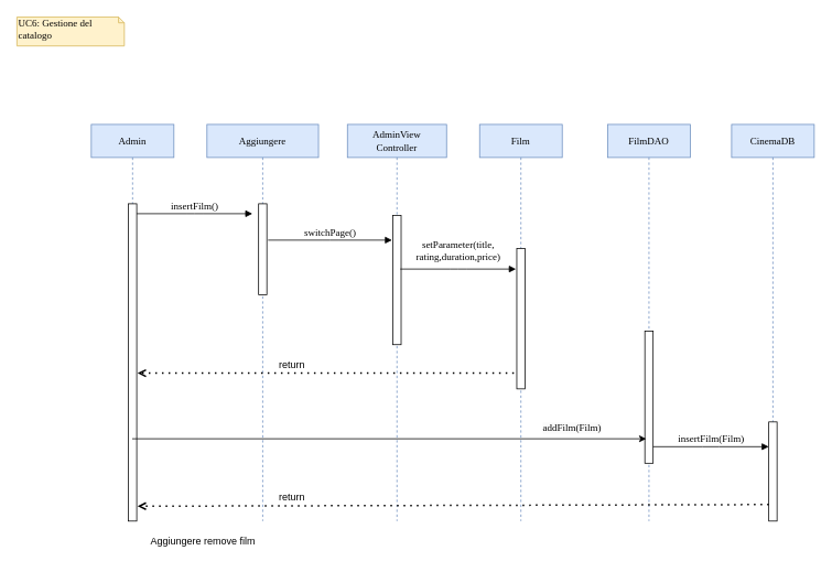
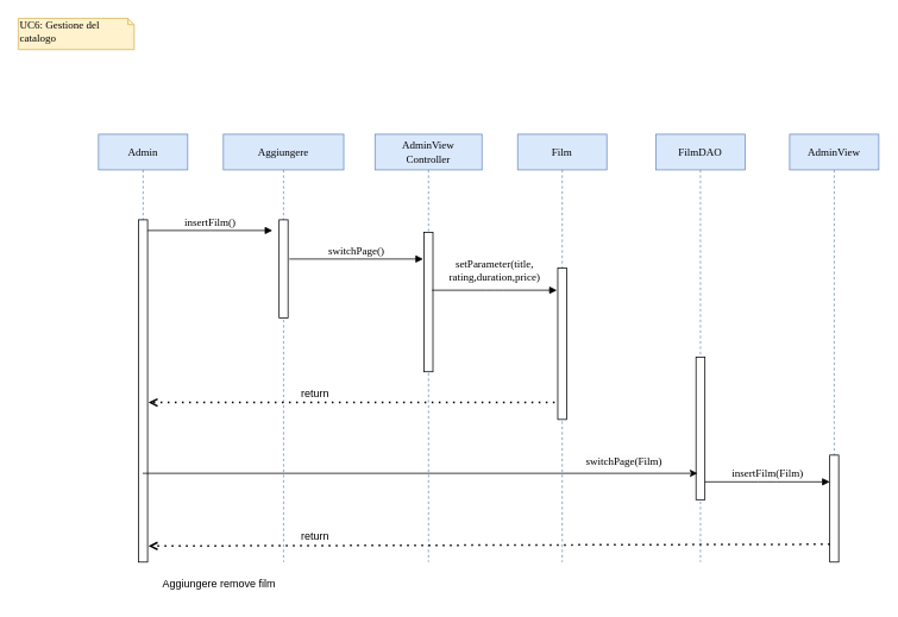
- <mxCell id="12" value="CinemaDB" style="shape=umlLifeline;perimeter=lifelinePerimeter;whiteSpace=wrap;html=1;container=1;collapsible=0;recursiveResize=0;outlineConnect=0;rounded=0;shadow=0;comic=0;labelBackgroundColor=none;strokeWidth=1;fontFamily=Verdana;fontSize=12;align=center;fillColor=#dae8fc;strokeColor=#6c8ebf;" parent="1" vertex="1"><mxGeometry x="885" y="150" width="100" height="480" as="geometry" /></mxCell>
+ <mxCell id="12" value="AdminView" style="shape=umlLifeline;perimeter=lifelinePerimeter;whiteSpace=wrap;html=1;container=1;collapsible=0;recursiveResize=0;outlineConnect=0;rounded=0;shadow=0;comic=0;labelBackgroundColor=none;strokeWidth=1;fontFamily=Verdana;fontSize=12;align=center;fillColor=#dae8fc;strokeColor=#6c8ebf;" parent="1" vertex="1"><mxGeometry x="885" y="150" width="100" height="480" as="geometry" /></mxCell>
- <mxCell id="24" value="&lt;span style=&quot;color: rgb(0, 0, 0); font-family: Verdana; font-size: 12px; font-style: normal; font-variant-ligatures: normal; font-variant-caps: normal; font-weight: 400; letter-spacing: normal; orphans: 2; text-align: center; text-indent: 0px; text-transform: none; widows: 2; word-spacing: 0px; -webkit-text-stroke-width: 0px; background-color: rgb(251, 251, 251); text-decoration-thickness: initial; text-decoration-style: initial; text-decoration-color: initial; float: none; display: inline !important;&quot;&gt;addFilm(Film)&lt;/span&gt;" style="text;whiteSpace=wrap;html=1;" parent="1" vertex="1"><mxGeometry x="655" y="504" width="130" height="40" as="geometry" /></mxCell>
+ <mxCell id="24" value="&lt;span style=&quot;color: rgb(0, 0, 0); font-family: Verdana; font-size: 12px; font-style: normal; font-variant-ligatures: normal; font-variant-caps: normal; font-weight: 400; letter-spacing: normal; orphans: 2; text-align: center; text-indent: 0px; text-transform: none; widows: 2; word-spacing: 0px; -webkit-text-stroke-width: 0px; background-color: rgb(251, 251, 251); text-decoration-thickness: initial; text-decoration-style: initial; text-decoration-color: initial; float: none; display: inline !important;&quot;&gt;switchPage(Film)&lt;/span&gt;" style="text;whiteSpace=wrap;html=1;" parent="1" vertex="1"><mxGeometry x="655" y="504" width="130" height="40" as="geometry" /></mxCell>
